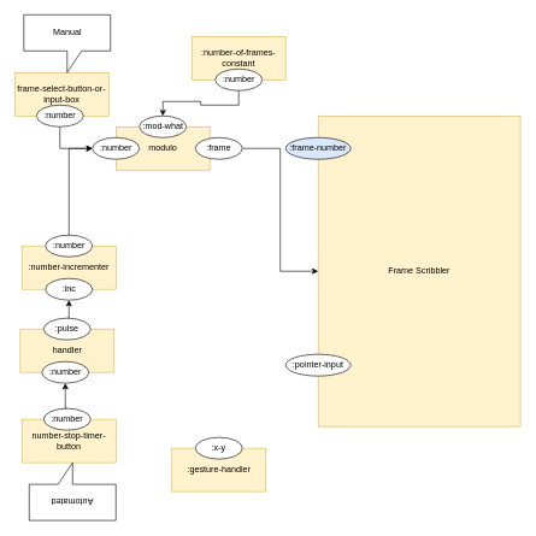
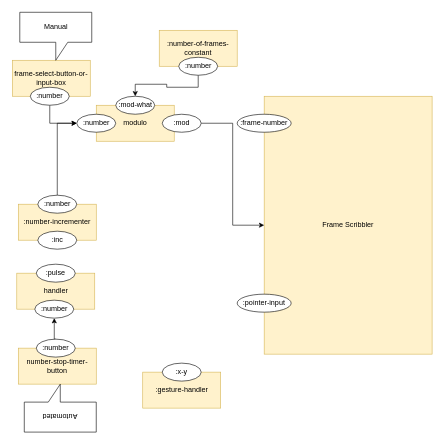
- <mxCell id="10" value=":frame" style="ellipse;whiteSpace=wrap;html=1;" vertex="1" parent="1"><mxGeometry x="270" y="190" width="65" height="30" as="geometry" /></mxCell>
+ <mxCell id="10" value=":mod" style="ellipse;whiteSpace=wrap;html=1;" vertex="1" parent="1"><mxGeometry x="270" y="190" width="65" height="30" as="geometry" /></mxCell>
- <mxCell id="4" value=":frame-number" style="ellipse;whiteSpace=wrap;html=1;fillColor=#dae8fc;" vertex="1" parent="1"><mxGeometry x="395" y="190" width="90" height="30" as="geometry" /></mxCell>
+ <mxCell id="4" value=":frame-number" style="ellipse;whiteSpace=wrap;html=1;" vertex="1" parent="1"><mxGeometry x="395" y="190" width="90" height="30" as="geometry" /></mxCell>
- <mxCell id="21" style="edgeStyle=orthogonalEdgeStyle;rounded=0;orthogonalLoop=1;jettySize=auto;html=1;exitX=0.5;exitY=0;exitDx=0;exitDy=0;entryX=0.5;entryY=1;entryDx=0;entryDy=0;" edge="1" parent="1" source="22" target="24"><mxGeometry relative="1" as="geometry" /></mxCell>
